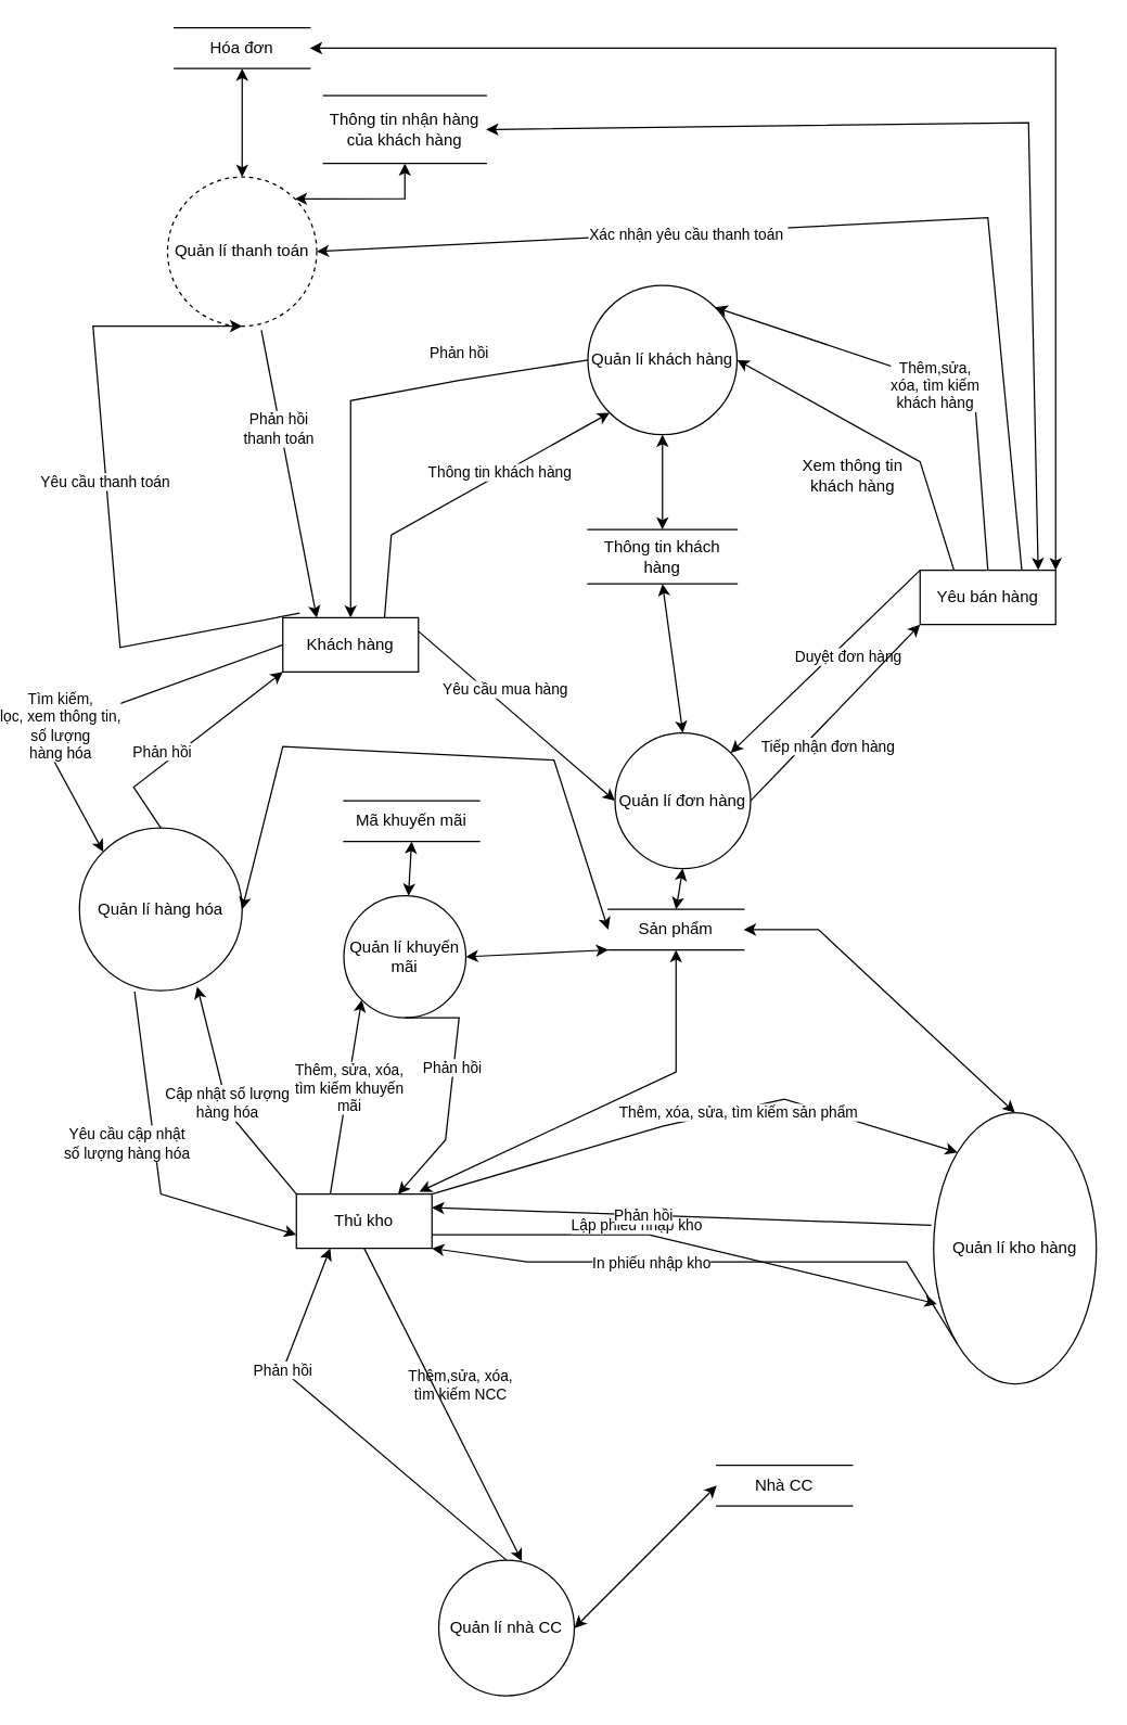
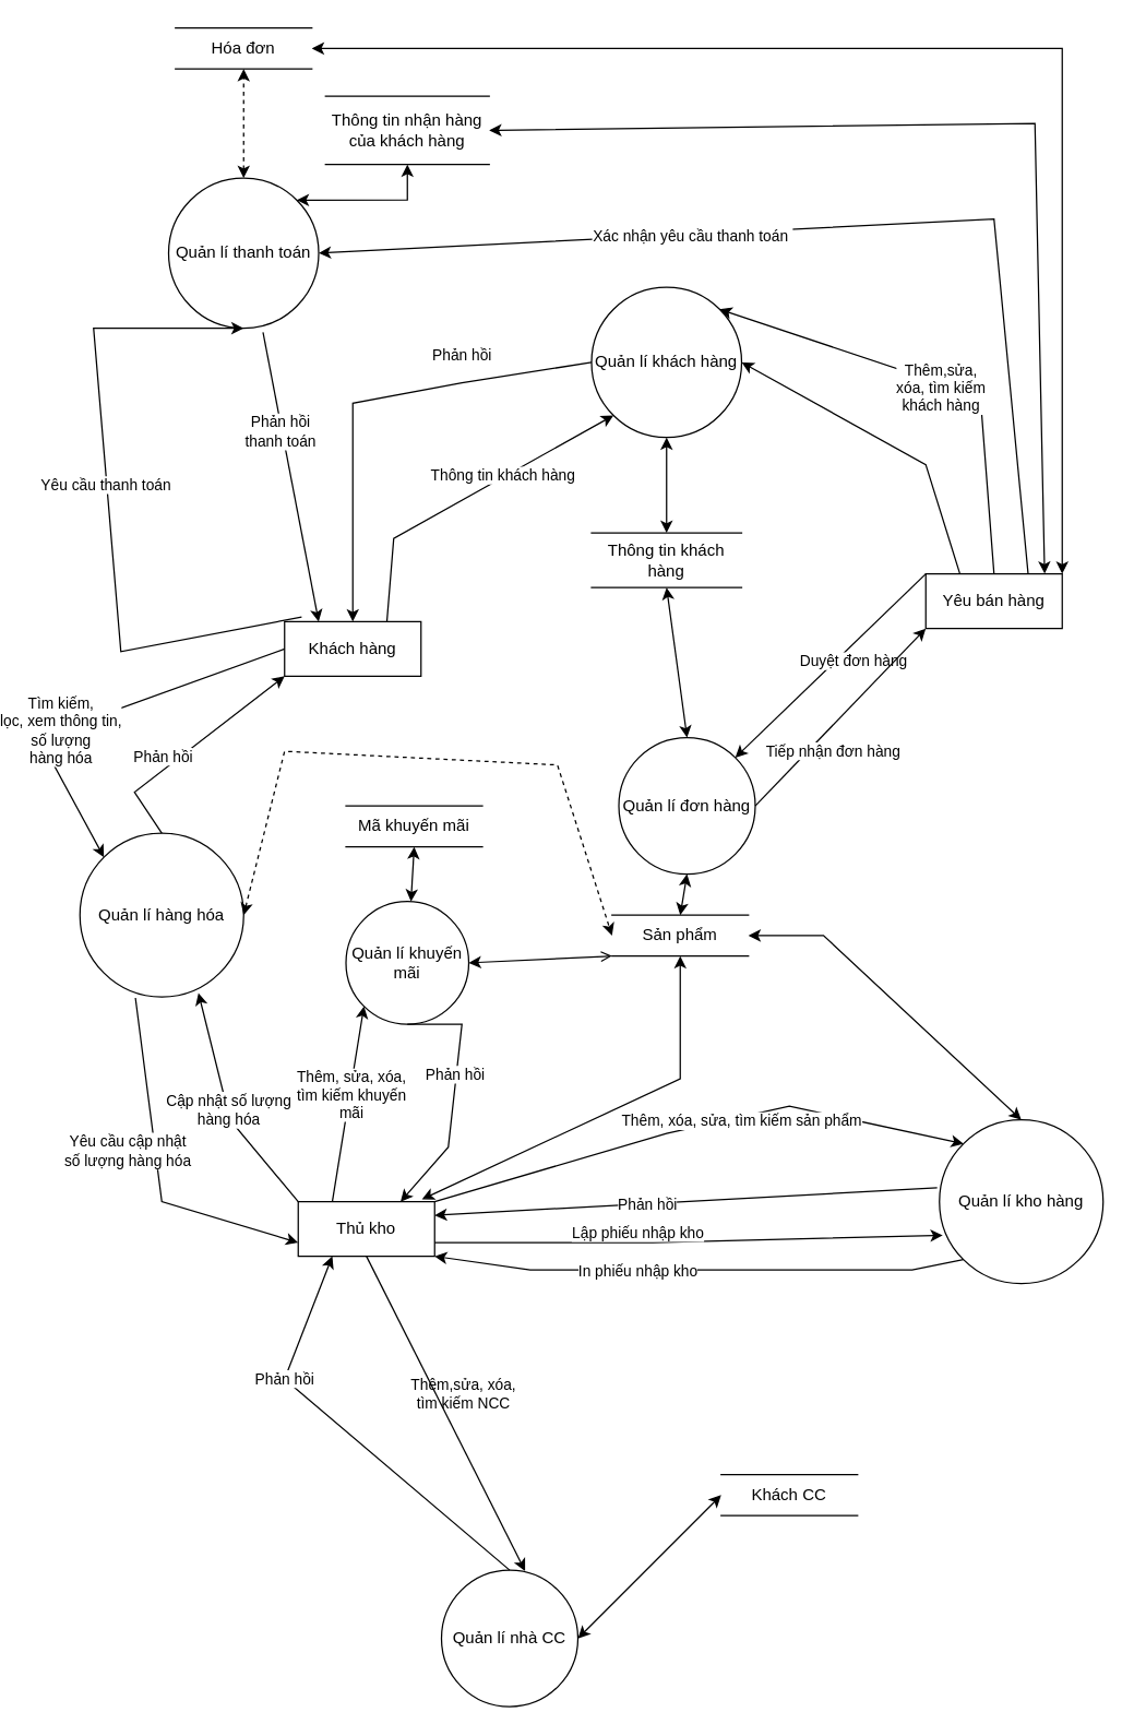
- <mxCell id="58" value="" style="endArrow=classic;startArrow=classic;html=1;rounded=0;exitX=0.5;exitY=0;exitDx=0;exitDy=0;entryX=0.5;entryY=1;entryDx=0;entryDy=0;" parent="1" source="52" target="53" edge="1"><mxGeometry width="50" height="50" relative="1" as="geometry"><mxPoint x="380" y="240" as="sourcePoint" /><mxPoint x="430" y="190" as="targetPoint" /></mxGeometry></mxCell>
+ <mxCell id="58" value="" style="endArrow=classic;startArrow=classic;html=1;rounded=0;exitX=0.5;exitY=0;exitDx=0;exitDy=0;entryX=0.5;entryY=1;entryDx=0;entryDy=0;dashed=1;" parent="1" source="52" target="53" edge="1"><mxGeometry width="50" height="50" relative="1" as="geometry"><mxPoint x="380" y="240" as="sourcePoint" /><mxPoint x="430" y="190" as="targetPoint" /></mxGeometry></mxCell>
- <mxCell id="52" value="Quản lí thanh toán" style="ellipse;whiteSpace=wrap;html=1;aspect=fixed;dashed=1;" parent="1" vertex="1"><mxGeometry x="115" y="130" width="110" height="110" as="geometry" /></mxCell>
+ <mxCell id="52" value="Quản lí thanh toán" style="ellipse;whiteSpace=wrap;html=1;aspect=fixed;" parent="1" vertex="1"><mxGeometry x="115" y="130" width="110" height="110" as="geometry" /></mxCell>
- <mxCell id="43" value="Xem thông tin&lt;br&gt;khách hàng" style="text;html=1;align=center;verticalAlign=middle;resizable=0;points=[];autosize=1;strokeColor=none;fillColor=none;" parent="1" vertex="1"><mxGeometry x="570" y="330" width="100" height="40" as="geometry" /></mxCell>
- <mxCell id="9" value="" style="endArrow=classic;html=1;rounded=0;exitX=1;exitY=0.25;exitDx=0;exitDy=0;entryX=0;entryY=0.5;entryDx=0;entryDy=0;" parent="1" source="2" target="3" edge="1"><mxGeometry width="50" height="50" relative="1" as="geometry"><mxPoint x="410" y="730" as="sourcePoint" /><mxPoint x="460" y="680" as="targetPoint" /><Array as="points" /></mxGeometry></mxCell>
- <mxCell id="10" value="Yêu cầu mua hàng" style="edgeLabel;html=1;align=center;verticalAlign=middle;resizable=0;points=[];" parent="9" vertex="1" connectable="0"><mxGeometry x="-0.377" y="-2" relative="1" as="geometry"><mxPoint x="19" y="2" as="offset" /></mxGeometry></mxCell>
- <mxCell id="29" value="" style="endArrow=classic;startArrow=classic;html=1;rounded=0;exitX=1;exitY=0.5;exitDx=0;exitDy=0;entryX=0;entryY=0.5;entryDx=0;entryDy=0;" parent="1" source="24" target="11" edge="1"><mxGeometry width="50" height="50" relative="1" as="geometry"><mxPoint x="410" y="730" as="sourcePoint" /><mxPoint x="460" y="680" as="targetPoint" /><Array as="points"><mxPoint x="200" y="550" /><mxPoint x="400" y="560" /></Array></mxGeometry></mxCell>
+ <mxCell id="29" value="" style="endArrow=classic;startArrow=classic;html=1;rounded=0;exitX=1;exitY=0.5;exitDx=0;exitDy=0;entryX=0;entryY=0.5;entryDx=0;entryDy=0;dashed=1;" parent="1" source="24" target="11" edge="1"><mxGeometry width="50" height="50" relative="1" as="geometry"><mxPoint x="410" y="730" as="sourcePoint" /><mxPoint x="460" y="680" as="targetPoint" /><Array as="points"><mxPoint x="200" y="550" /><mxPoint x="400" y="560" /></Array></mxGeometry></mxCell>
- <mxCell id="66" value="" style="endArrow=classic;startArrow=classic;html=1;rounded=0;entryX=0;entryY=1;entryDx=0;entryDy=0;exitX=1;exitY=0.5;exitDx=0;exitDy=0;" parent="1" source="65" target="11" edge="1"><mxGeometry width="50" height="50" relative="1" as="geometry"><mxPoint x="310" y="670" as="sourcePoint" /><mxPoint x="360" y="620" as="targetPoint" /></mxGeometry></mxCell>
+ <mxCell id="66" value="" style="endArrow=open;startArrow=classic;html=1;rounded=0;entryX=0;entryY=1;entryDx=0;entryDy=0;exitX=1;exitY=0.5;exitDx=0;exitDy=0;" parent="1" source="65" target="11" edge="1"><mxGeometry width="50" height="50" relative="1" as="geometry"><mxPoint x="310" y="670" as="sourcePoint" /><mxPoint x="360" y="620" as="targetPoint" /></mxGeometry></mxCell>
- <mxCell id="32" value="Quản lí kho hàng" style="ellipse;whiteSpace=wrap;html=1;aspect=fixed;" parent="1" vertex="1"><mxGeometry x="680" y="820" width="120" height="200" as="geometry" /></mxCell>
+ <mxCell id="32" value="Quản lí kho hàng" style="ellipse;whiteSpace=wrap;html=1;aspect=fixed;" parent="1" vertex="1"><mxGeometry x="680" y="820" width="120" height="120" as="geometry" /></mxCell>
- <mxCell id="48" value="Nhà CC" style="html=1;dashed=0;whiteSpace=wrap;shape=partialRectangle;right=0;left=0;" parent="1" vertex="1"><mxGeometry x="520" y="1080" width="100" height="30" as="geometry" /></mxCell>
+ <mxCell id="48" value="Khách CC" style="html=1;dashed=0;whiteSpace=wrap;shape=partialRectangle;right=0;left=0;" parent="1" vertex="1"><mxGeometry x="520" y="1080" width="100" height="30" as="geometry" /></mxCell>
